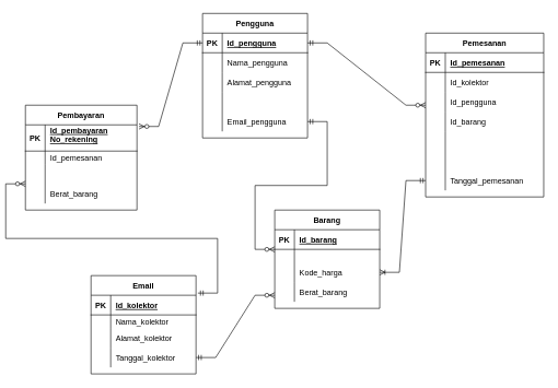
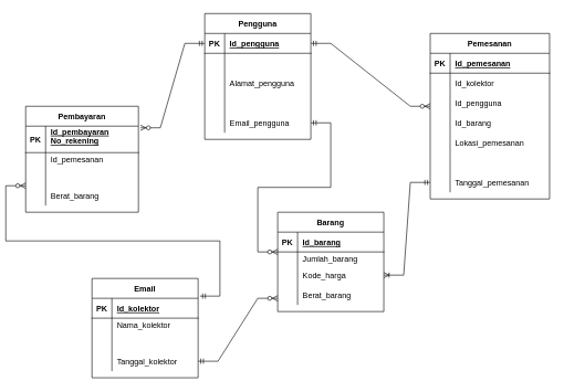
- <mxCell id="42" value="Nama_pengguna" style="shape=partialRectangle;overflow=hidden;connectable=0;fillColor=none;top=0;left=0;bottom=0;right=0;align=left;spacingLeft=6;" parent="40" vertex="1"><mxGeometry x="30" width="130" height="30" as="geometry"><mxRectangle width="130" height="30" as="alternateBounds" /></mxGeometry></mxCell>
+ <mxCell id="17" value="Lokasi_pemesanan" style="shape=partialRectangle;overflow=hidden;connectable=0;fillColor=none;top=0;left=0;bottom=0;right=0;align=left;spacingLeft=6;" parent="15" vertex="1"><mxGeometry x="30" width="150" height="30" as="geometry"><mxRectangle width="150" height="30" as="alternateBounds" /></mxGeometry></mxCell>
+ <mxCell id="29" value="Jumlah_barang" style="shape=partialRectangle;overflow=hidden;connectable=0;fillColor=none;top=0;left=0;bottom=0;right=0;align=left;spacingLeft=6;" parent="27" vertex="1"><mxGeometry x="30" width="130" height="20" as="geometry"><mxRectangle width="130" height="20" as="alternateBounds" /></mxGeometry></mxCell>
- <mxCell id="63" value="Alamat_kolektor" style="shape=partialRectangle;overflow=hidden;connectable=0;fillColor=none;top=0;left=0;bottom=0;right=0;align=left;spacingLeft=6;" parent="61" vertex="1"><mxGeometry x="30" width="130" height="30" as="geometry"><mxRectangle width="130" height="30" as="alternateBounds" /></mxGeometry></mxCell>
